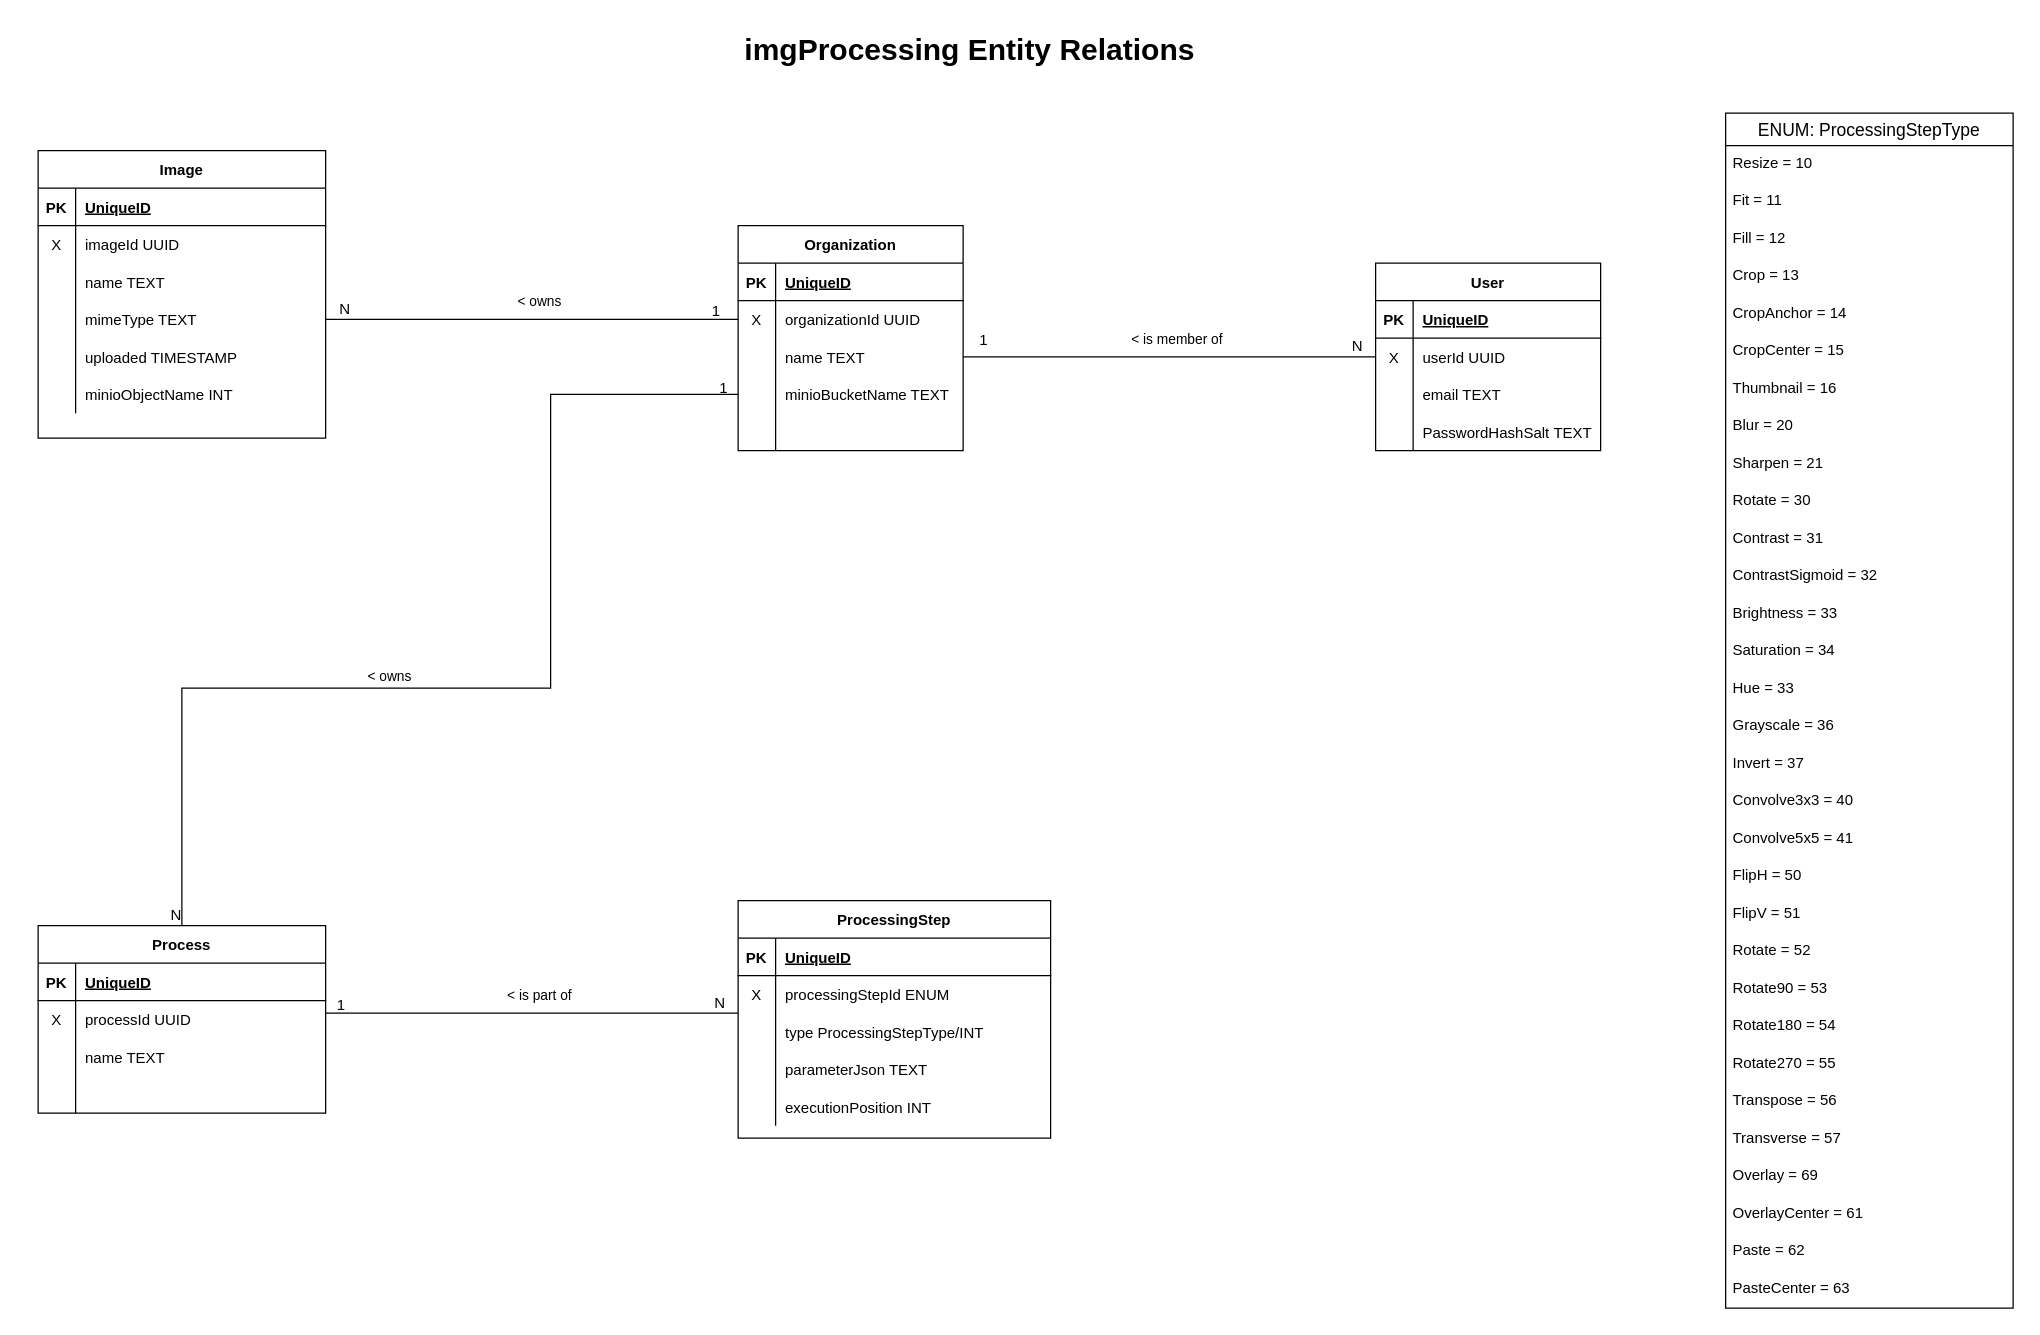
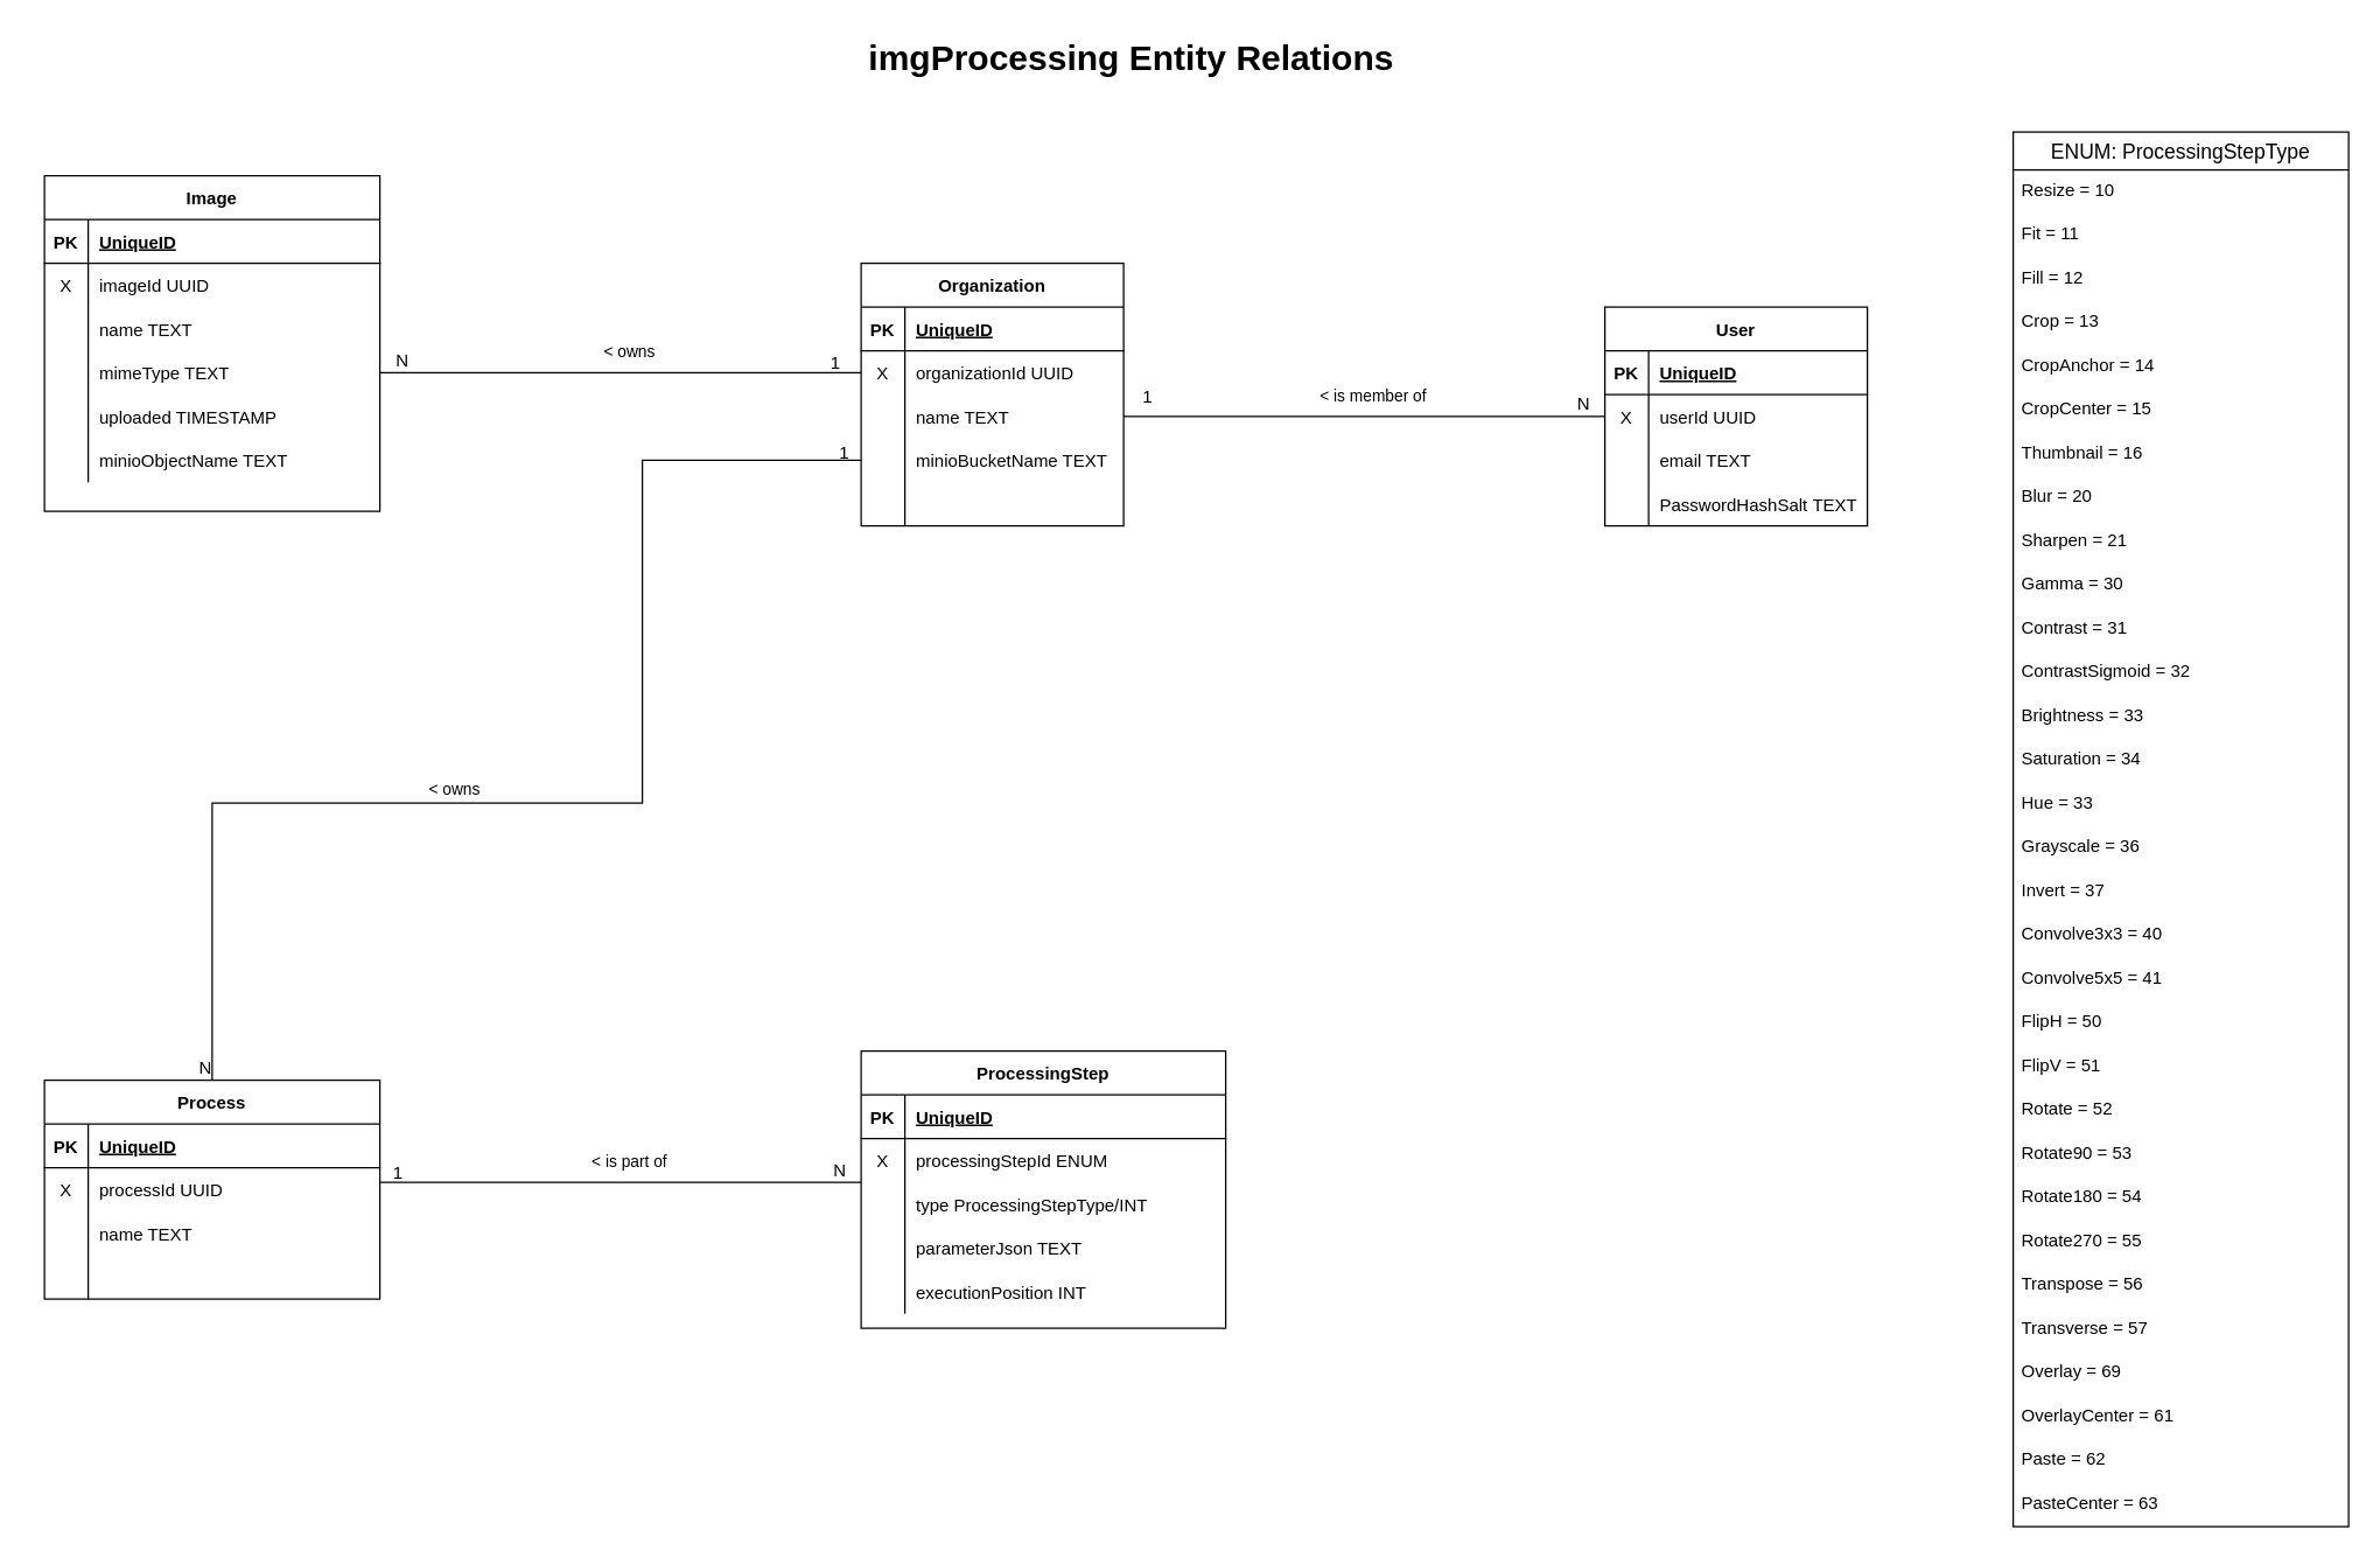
- <mxCell id="21" value="minioObjectName INT" style="shape=partialRectangle;connectable=0;fillColor=none;top=0;left=0;bottom=0;right=0;align=left;spacingLeft=6;overflow=hidden;" parent="19" vertex="1"><mxGeometry x="30" width="200" height="30" as="geometry" /></mxCell>
+ <mxCell id="21" value="minioObjectName TEXT" style="shape=partialRectangle;connectable=0;fillColor=none;top=0;left=0;bottom=0;right=0;align=left;spacingLeft=6;overflow=hidden;" parent="19" vertex="1"><mxGeometry x="30" width="200" height="30" as="geometry" /></mxCell>
- <mxCell id="99" value="Rotate = 30" style="text;strokeColor=none;fillColor=none;spacingLeft=4;spacingRight=4;overflow=hidden;rotatable=0;points=[[0,0.5],[1,0.5]];portConstraint=eastwest;fontSize=12;" parent="89" vertex="1"><mxGeometry y="296" width="230" height="30" as="geometry" /></mxCell>
+ <mxCell id="99" value="Gamma = 30" style="text;strokeColor=none;fillColor=none;spacingLeft=4;spacingRight=4;overflow=hidden;rotatable=0;points=[[0,0.5],[1,0.5]];portConstraint=eastwest;fontSize=12;" parent="89" vertex="1"><mxGeometry y="296" width="230" height="30" as="geometry" /></mxCell>
